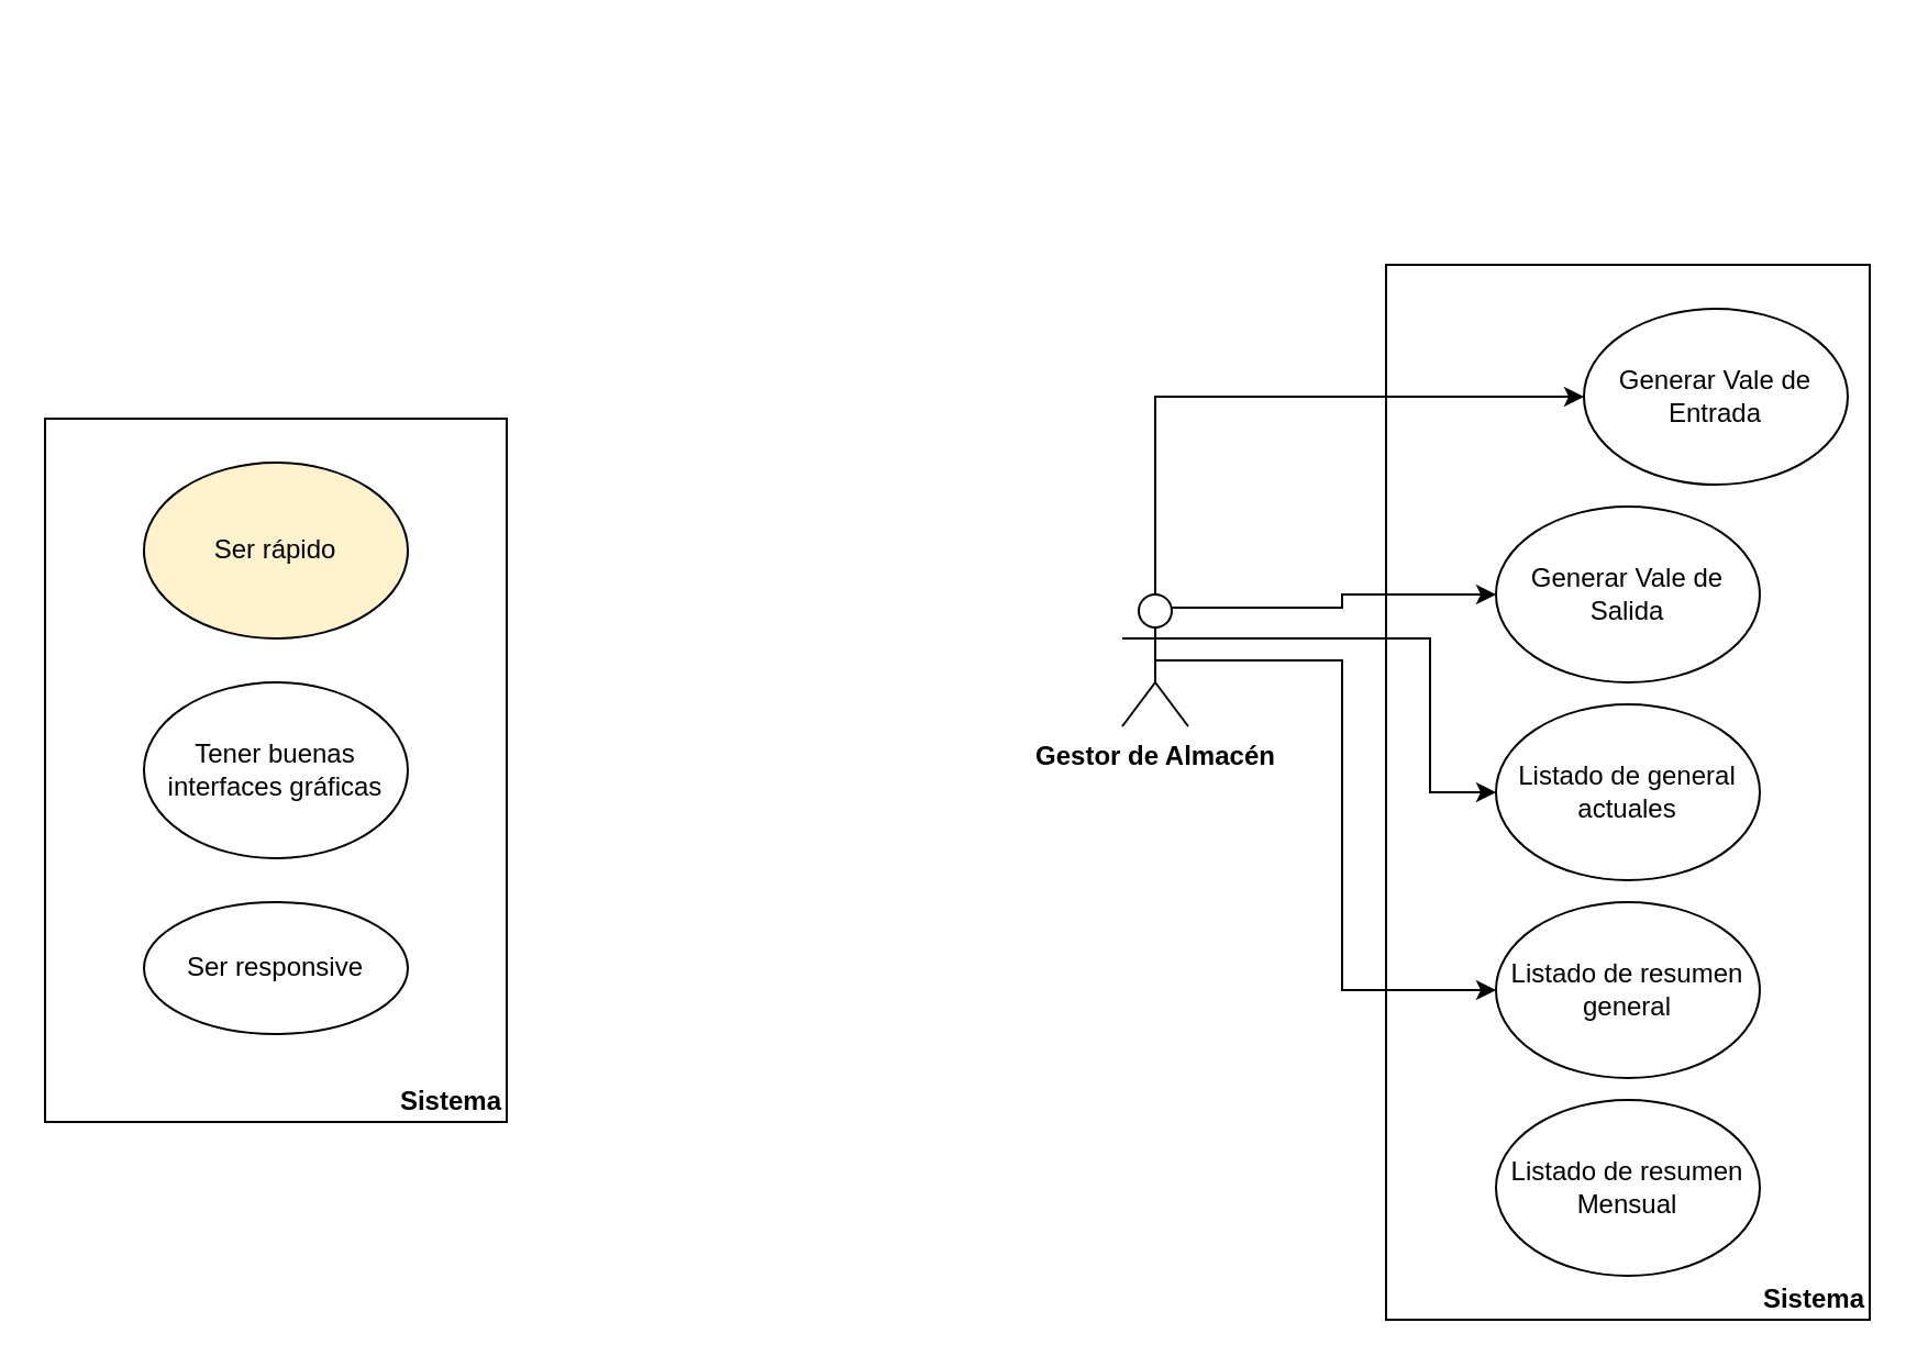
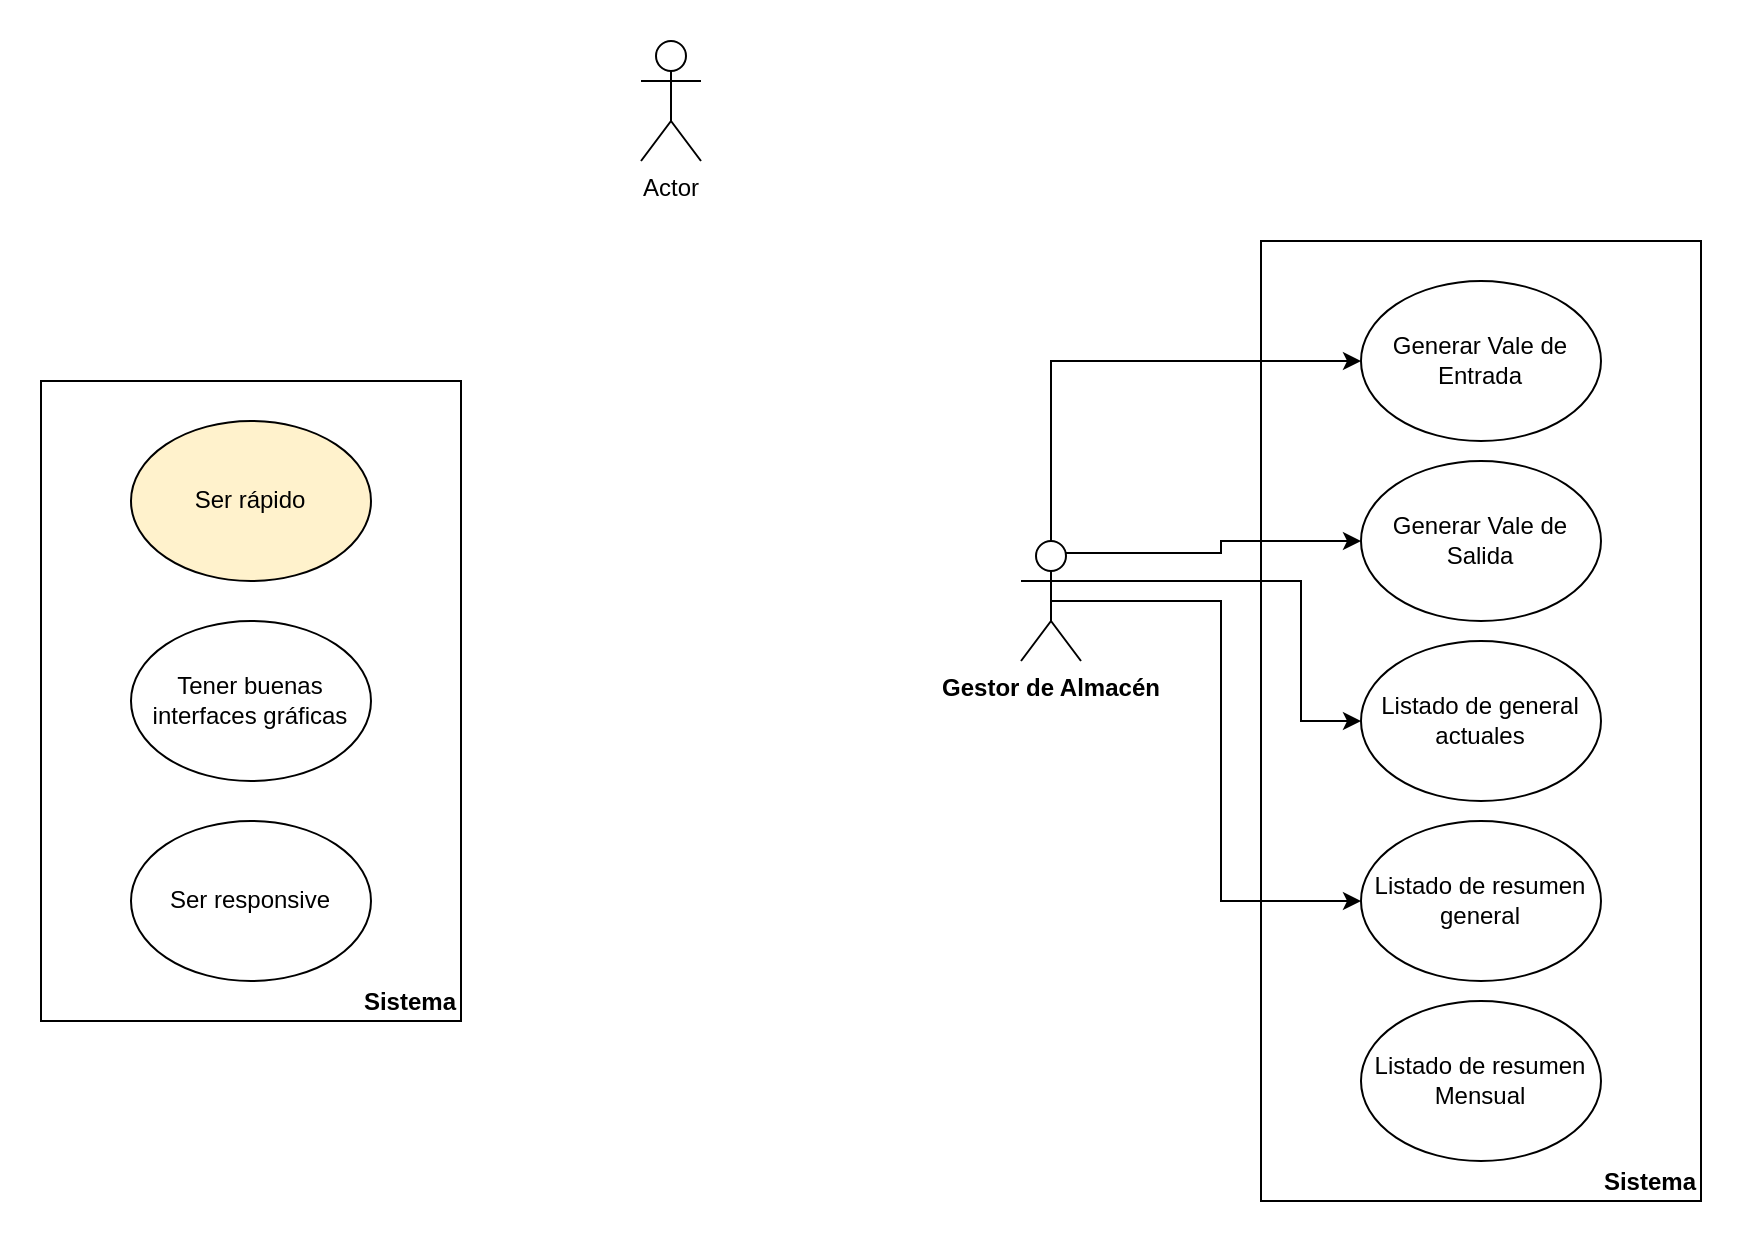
+ <mxCell id="14" value="Actor" style="shape=umlActor;verticalLabelPosition=bottom;verticalAlign=top;html=1;outlineConnect=0;fontColor=#000000;" vertex="1" parent="1"><mxGeometry x="320" y="20" width="30" height="60" as="geometry" /></mxCell>
- <mxCell id="5" value="Generar Vale de Entrada" style="ellipse;whiteSpace=wrap;html=1;" vertex="1" parent="1"><mxGeometry x="720" y="140" width="120" height="80" as="geometry" /></mxCell>
+ <mxCell id="5" value="Generar Vale de Entrada" style="ellipse;whiteSpace=wrap;html=1;" vertex="1" parent="1"><mxGeometry x="680" y="140" width="120" height="80" as="geometry" /></mxCell>
- <mxCell id="15" value="Ser responsive" style="ellipse;whiteSpace=wrap;html=1;fontColor=#000000;align=center;verticalAlign=middle;" vertex="1" parent="1"><mxGeometry x="65" y="410" width="120" height="60" as="geometry" /></mxCell>
+ <mxCell id="15" value="Ser responsive" style="ellipse;whiteSpace=wrap;html=1;fontColor=#000000;align=center;verticalAlign=middle;" vertex="1" parent="1"><mxGeometry x="65" y="410" width="120" height="80" as="geometry" /></mxCell>
